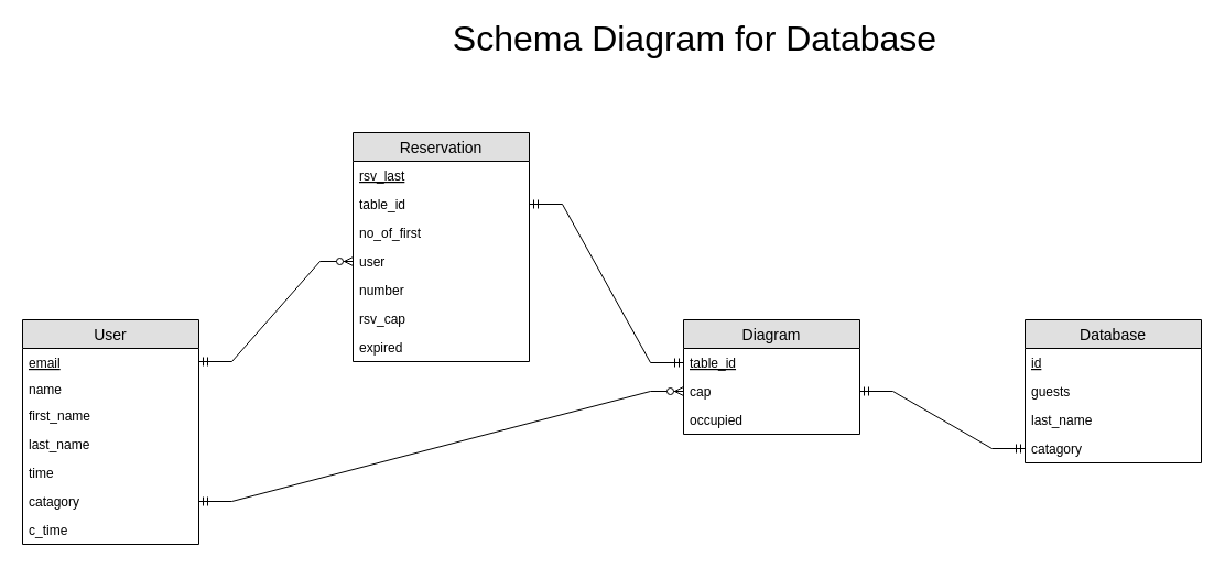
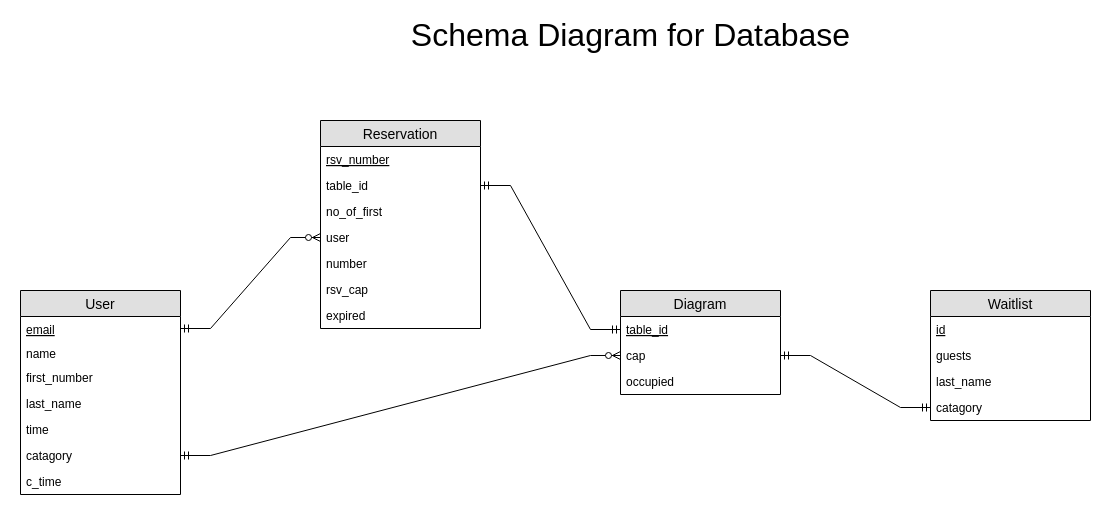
- <mxCell id="15" value="rsv_last" style="text;strokeColor=none;fillColor=none;spacingLeft=4;spacingRight=4;overflow=hidden;rotatable=0;points=[[0,0.5],[1,0.5]];portConstraint=eastwest;fontSize=12;fontStyle=4" vertex="1" parent="14"><mxGeometry y="26" width="160" height="26" as="geometry" /></mxCell>
+ <mxCell id="15" value="rsv_number" style="text;strokeColor=none;fillColor=none;spacingLeft=4;spacingRight=4;overflow=hidden;rotatable=0;points=[[0,0.5],[1,0.5]];portConstraint=eastwest;fontSize=12;fontStyle=4" vertex="1" parent="14"><mxGeometry y="26" width="160" height="26" as="geometry" /></mxCell>
- <mxCell id="26" value="Database" style="swimlane;fontStyle=0;childLayout=stackLayout;horizontal=1;startSize=26;fillColor=#e0e0e0;horizontalStack=0;resizeParent=1;resizeParentMax=0;resizeLast=0;collapsible=1;marginBottom=0;swimlaneFillColor=#ffffff;align=center;fontSize=14;" vertex="1" parent="1"><mxGeometry x="930" y="290" width="160" height="130" as="geometry" /></mxCell>
+ <mxCell id="26" value="Waitlist" style="swimlane;fontStyle=0;childLayout=stackLayout;horizontal=1;startSize=26;fillColor=#e0e0e0;horizontalStack=0;resizeParent=1;resizeParentMax=0;resizeLast=0;collapsible=1;marginBottom=0;swimlaneFillColor=#ffffff;align=center;fontSize=14;" vertex="1" parent="1"><mxGeometry x="930" y="290" width="160" height="130" as="geometry" /></mxCell>
- <mxCell id="9" value="first_name" style="text;strokeColor=none;fillColor=none;spacingLeft=4;spacingRight=4;overflow=hidden;rotatable=0;points=[[0,0.5],[1,0.5]];portConstraint=eastwest;fontSize=12;fontStyle=0" parent="6" vertex="1"><mxGeometry y="74" width="160" height="26" as="geometry" /></mxCell>
+ <mxCell id="9" value="first_number" style="text;strokeColor=none;fillColor=none;spacingLeft=4;spacingRight=4;overflow=hidden;rotatable=0;points=[[0,0.5],[1,0.5]];portConstraint=eastwest;fontSize=12;fontStyle=0" parent="6" vertex="1"><mxGeometry y="74" width="160" height="26" as="geometry" /></mxCell>
